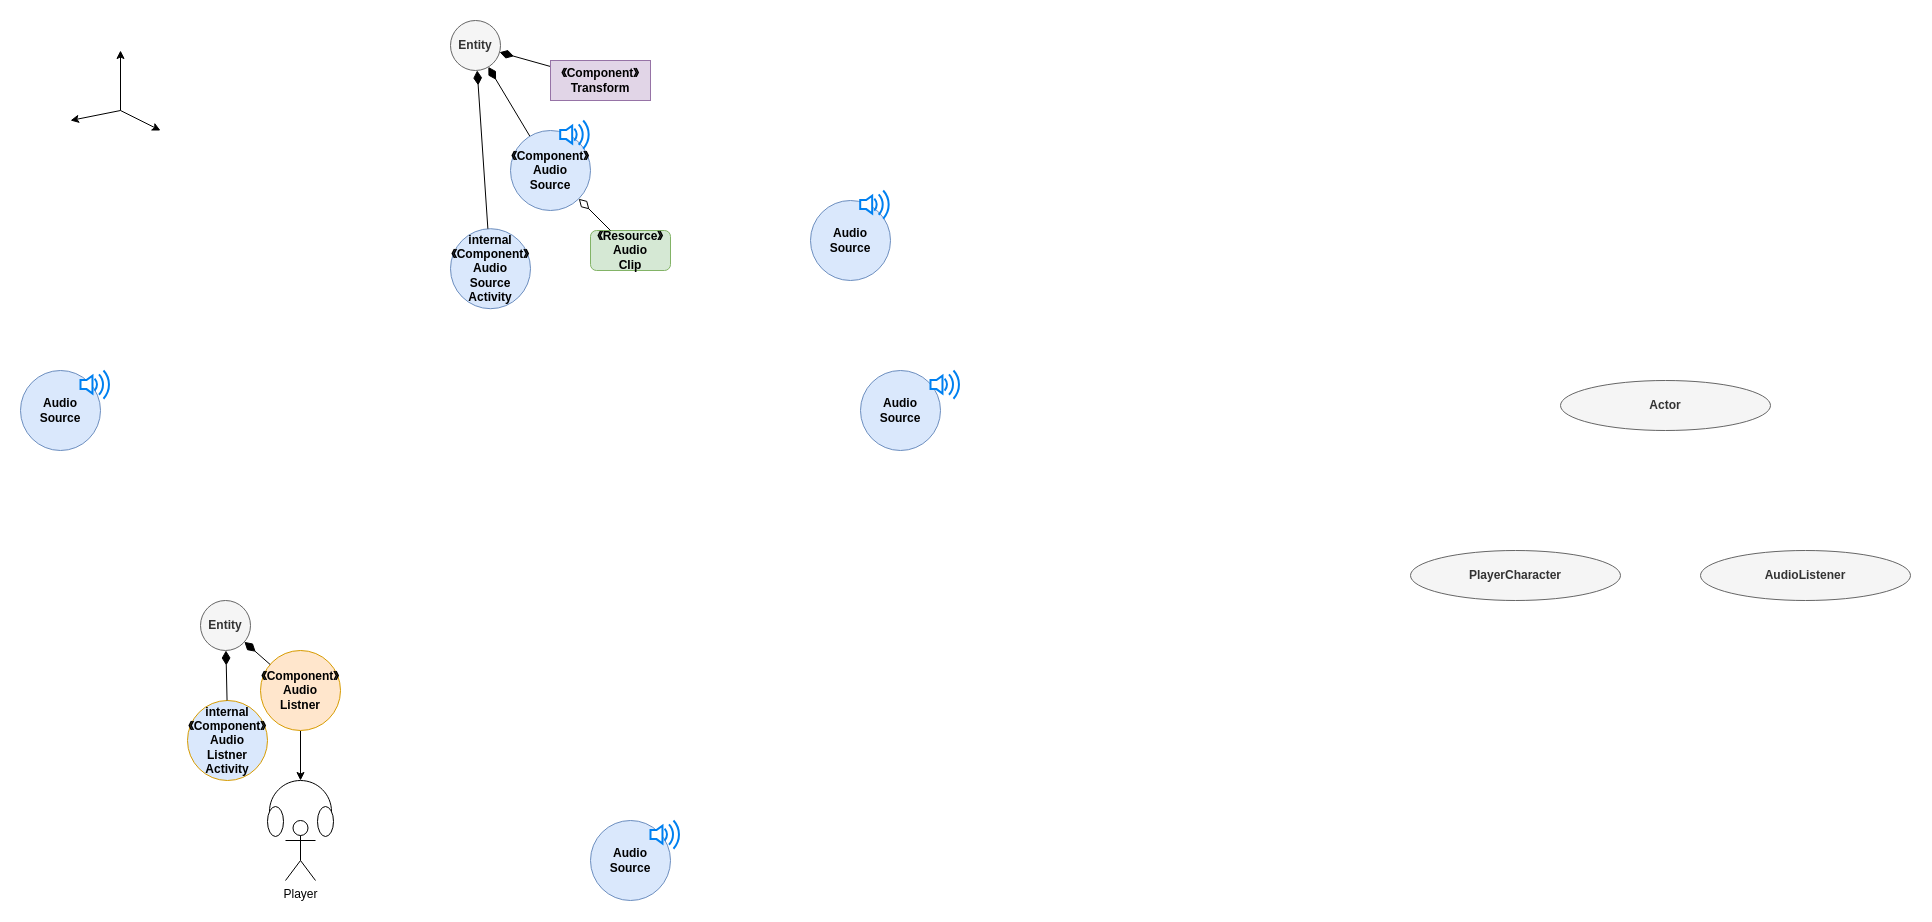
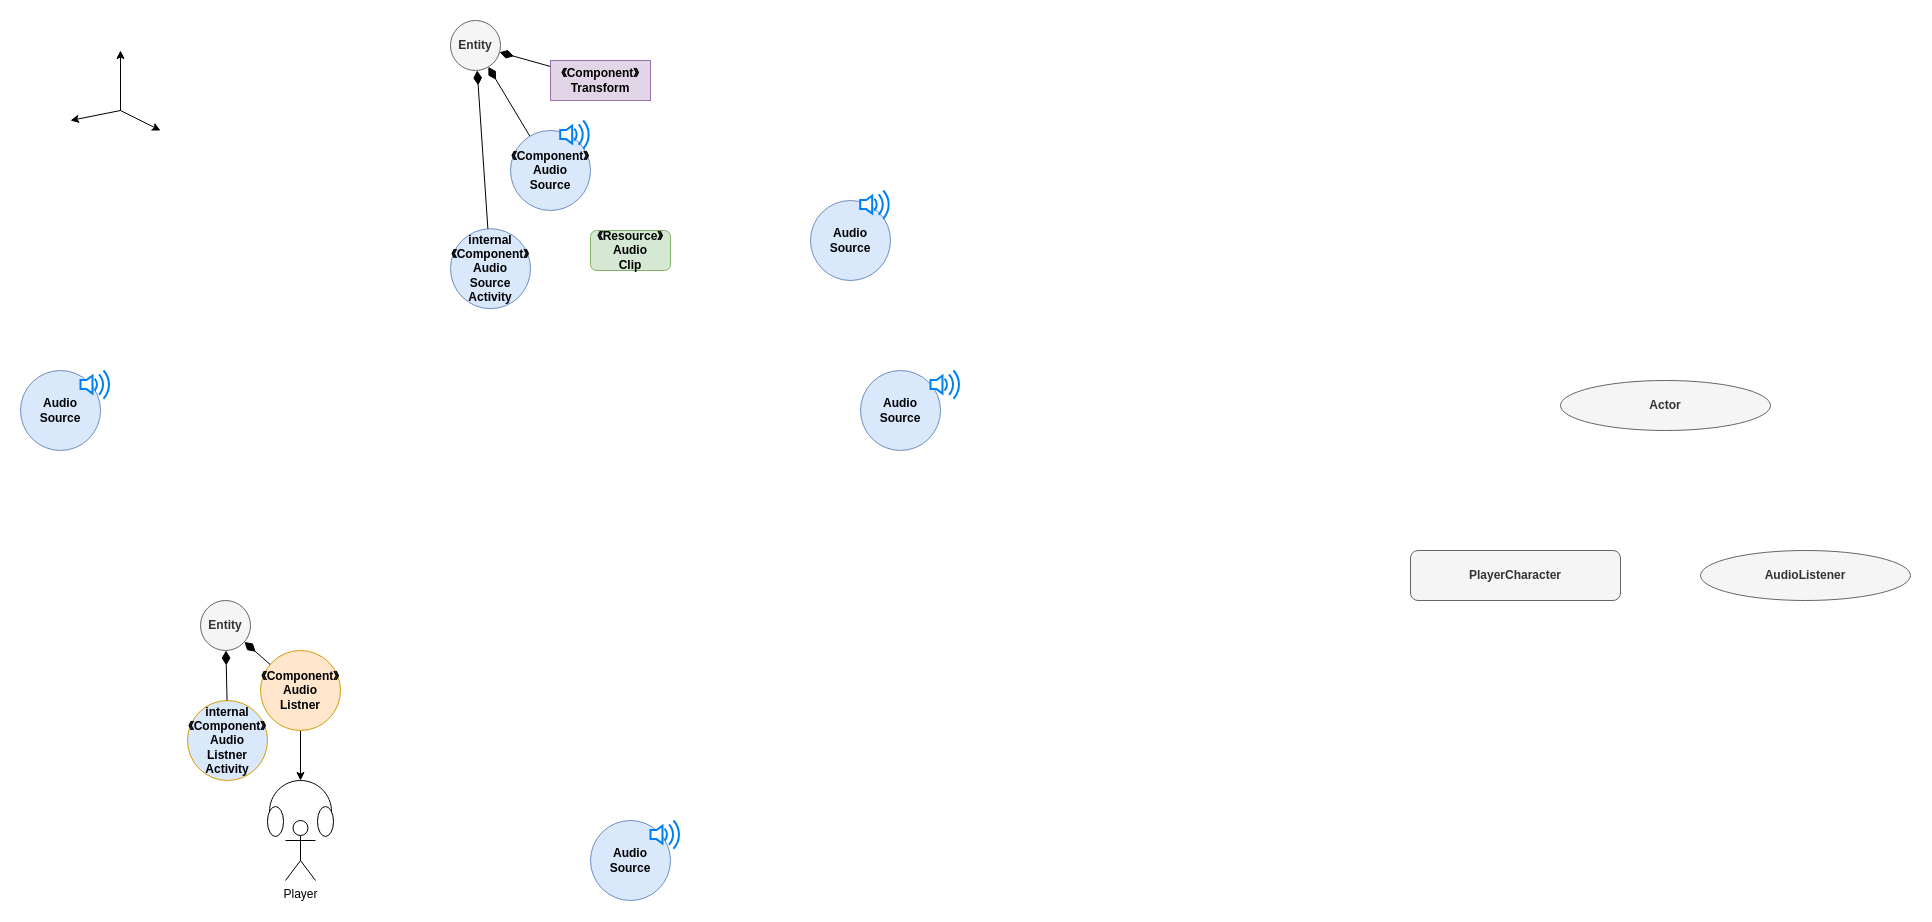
- <mxCell id="24" style="edgeStyle=none;rounded=0;orthogonalLoop=1;jettySize=auto;html=1;endArrow=diamondThin;endFill=0;endSize=12;startSize=12;" edge="1" parent="1" source="23" target="6"><mxGeometry relative="1" as="geometry"><mxPoint x="535.921" y="148.059" as="sourcePoint" /><mxPoint x="510.186" y="114.859" as="targetPoint" /></mxGeometry></mxCell>
- <mxCell id="28" value="PlayerCharacter" style="ellipse;whiteSpace=wrap;html=1;rounded=1;fontStyle=1;fillColor=#f5f5f5;strokeColor=#666666;fontColor=#333333;" vertex="1" parent="1"><mxGeometry x="1410" y="550" width="210" height="50" as="geometry" /></mxCell>
+ <mxCell id="28" value="PlayerCharacter" style="whiteSpace=wrap;html=1;fontStyle=1;fillColor=#f5f5f5;strokeColor=#666666;fontColor=#333333;rounded=1;" vertex="1" parent="1"><mxGeometry x="1410" y="550" width="210" height="50" as="geometry" /></mxCell>
